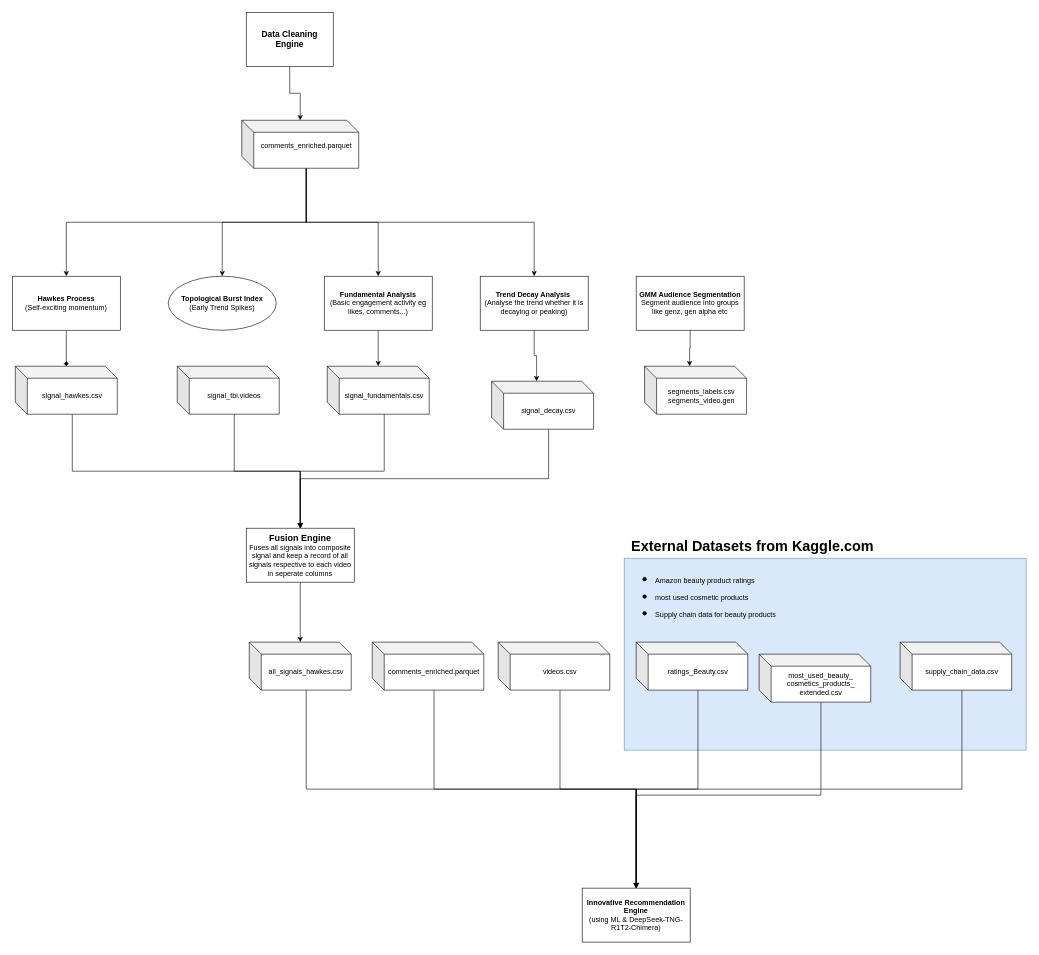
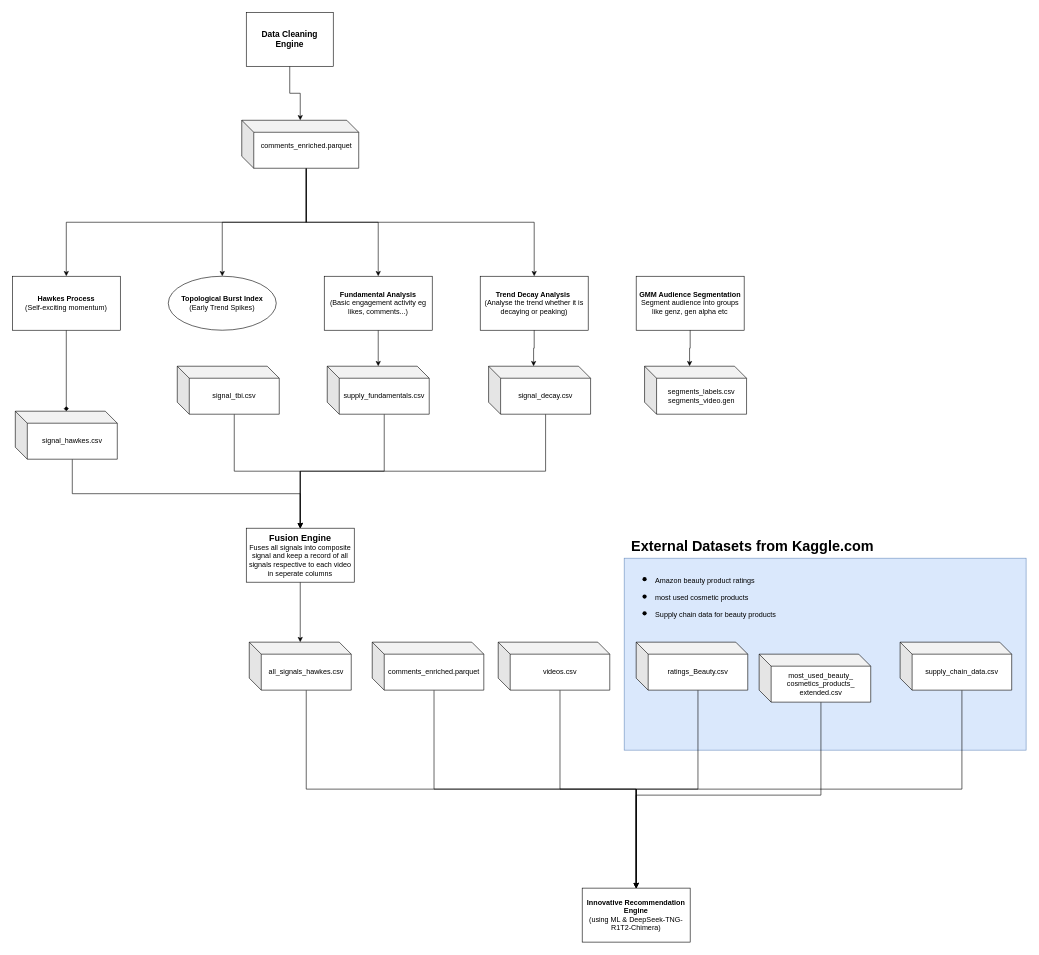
- <mxCell id="11" value="signal_hawkes.csv" style="shape=cube;whiteSpace=wrap;html=1;boundedLbl=1;backgroundOutline=1;darkOpacity=0.05;darkOpacity2=0.1;" parent="1" vertex="1"><mxGeometry x="25" y="610" width="170" height="80" as="geometry" /></mxCell>
+ <mxCell id="11" value="signal_hawkes.csv" style="shape=cube;whiteSpace=wrap;html=1;boundedLbl=1;backgroundOutline=1;darkOpacity=0.05;darkOpacity2=0.1;" parent="1" vertex="1"><mxGeometry x="25" y="685" width="170" height="80" as="geometry" /></mxCell>
- <mxCell id="13" value="signal_tbi.videos" style="shape=cube;whiteSpace=wrap;html=1;boundedLbl=1;backgroundOutline=1;darkOpacity=0.05;darkOpacity2=0.1;" parent="1" vertex="1"><mxGeometry x="295" y="610" width="170" height="80" as="geometry" /></mxCell>
+ <mxCell id="13" value="signal_tbi.csv" style="shape=cube;whiteSpace=wrap;html=1;boundedLbl=1;backgroundOutline=1;darkOpacity=0.05;darkOpacity2=0.1;" parent="1" vertex="1"><mxGeometry x="295" y="610" width="170" height="80" as="geometry" /></mxCell>
- <mxCell id="15" value="signal_fundamentals.csv" style="shape=cube;whiteSpace=wrap;html=1;boundedLbl=1;backgroundOutline=1;darkOpacity=0.05;darkOpacity2=0.1;" parent="1" vertex="1"><mxGeometry x="545" y="610" width="170" height="80" as="geometry" /></mxCell>
+ <mxCell id="15" value="supply_fundamentals.csv" style="shape=cube;whiteSpace=wrap;html=1;boundedLbl=1;backgroundOutline=1;darkOpacity=0.05;darkOpacity2=0.1;" parent="1" vertex="1"><mxGeometry x="545" y="610" width="170" height="80" as="geometry" /></mxCell>
- <mxCell id="17" value="signal_decay.csv" style="shape=cube;whiteSpace=wrap;html=1;boundedLbl=1;backgroundOutline=1;darkOpacity=0.05;darkOpacity2=0.1;" parent="1" vertex="1"><mxGeometry x="819" y="635" width="170" height="80" as="geometry" /></mxCell>
+ <mxCell id="17" value="signal_decay.csv" style="shape=cube;whiteSpace=wrap;html=1;boundedLbl=1;backgroundOutline=1;darkOpacity=0.05;darkOpacity2=0.1;" parent="1" vertex="1"><mxGeometry x="814" y="610" width="170" height="80" as="geometry" /></mxCell>
